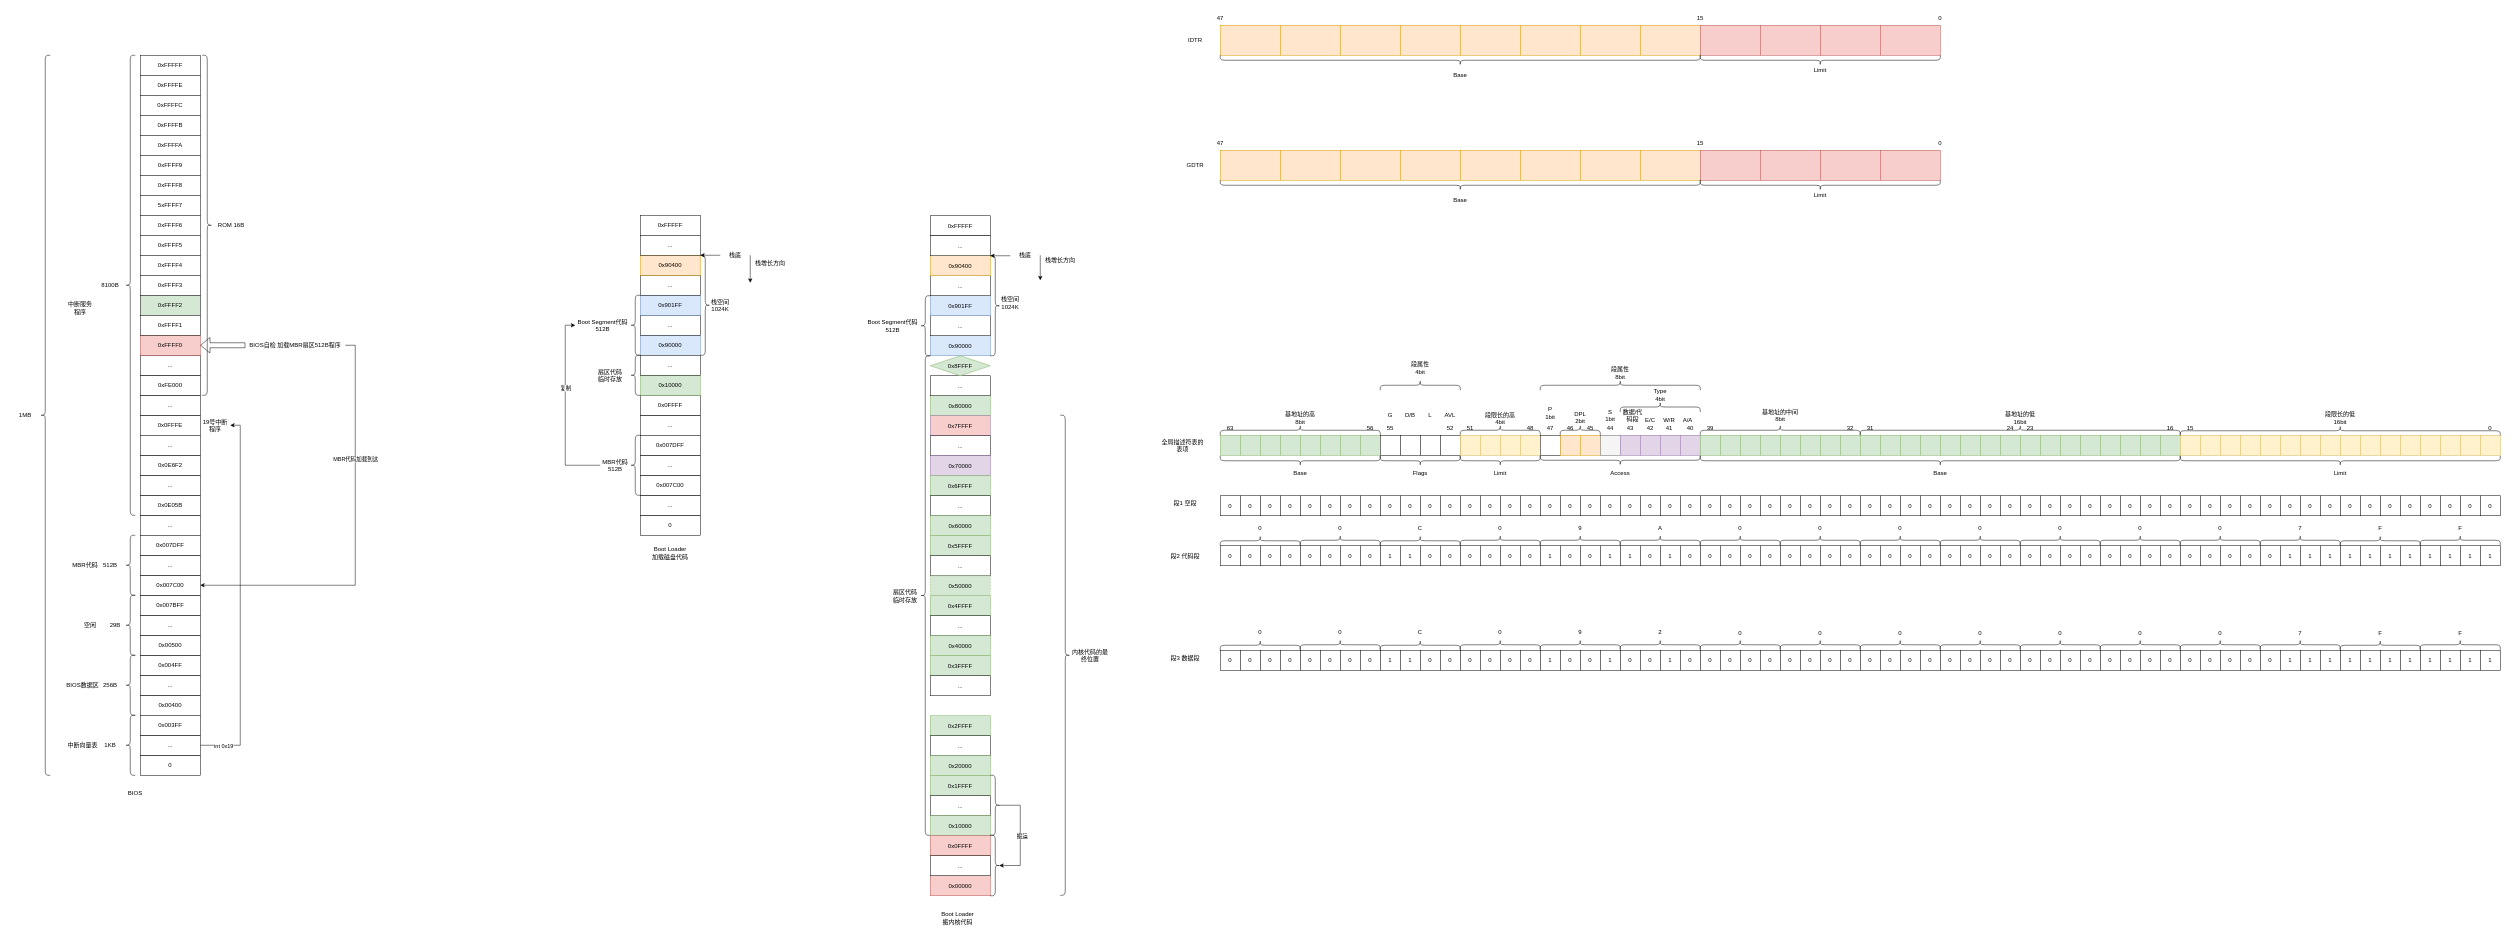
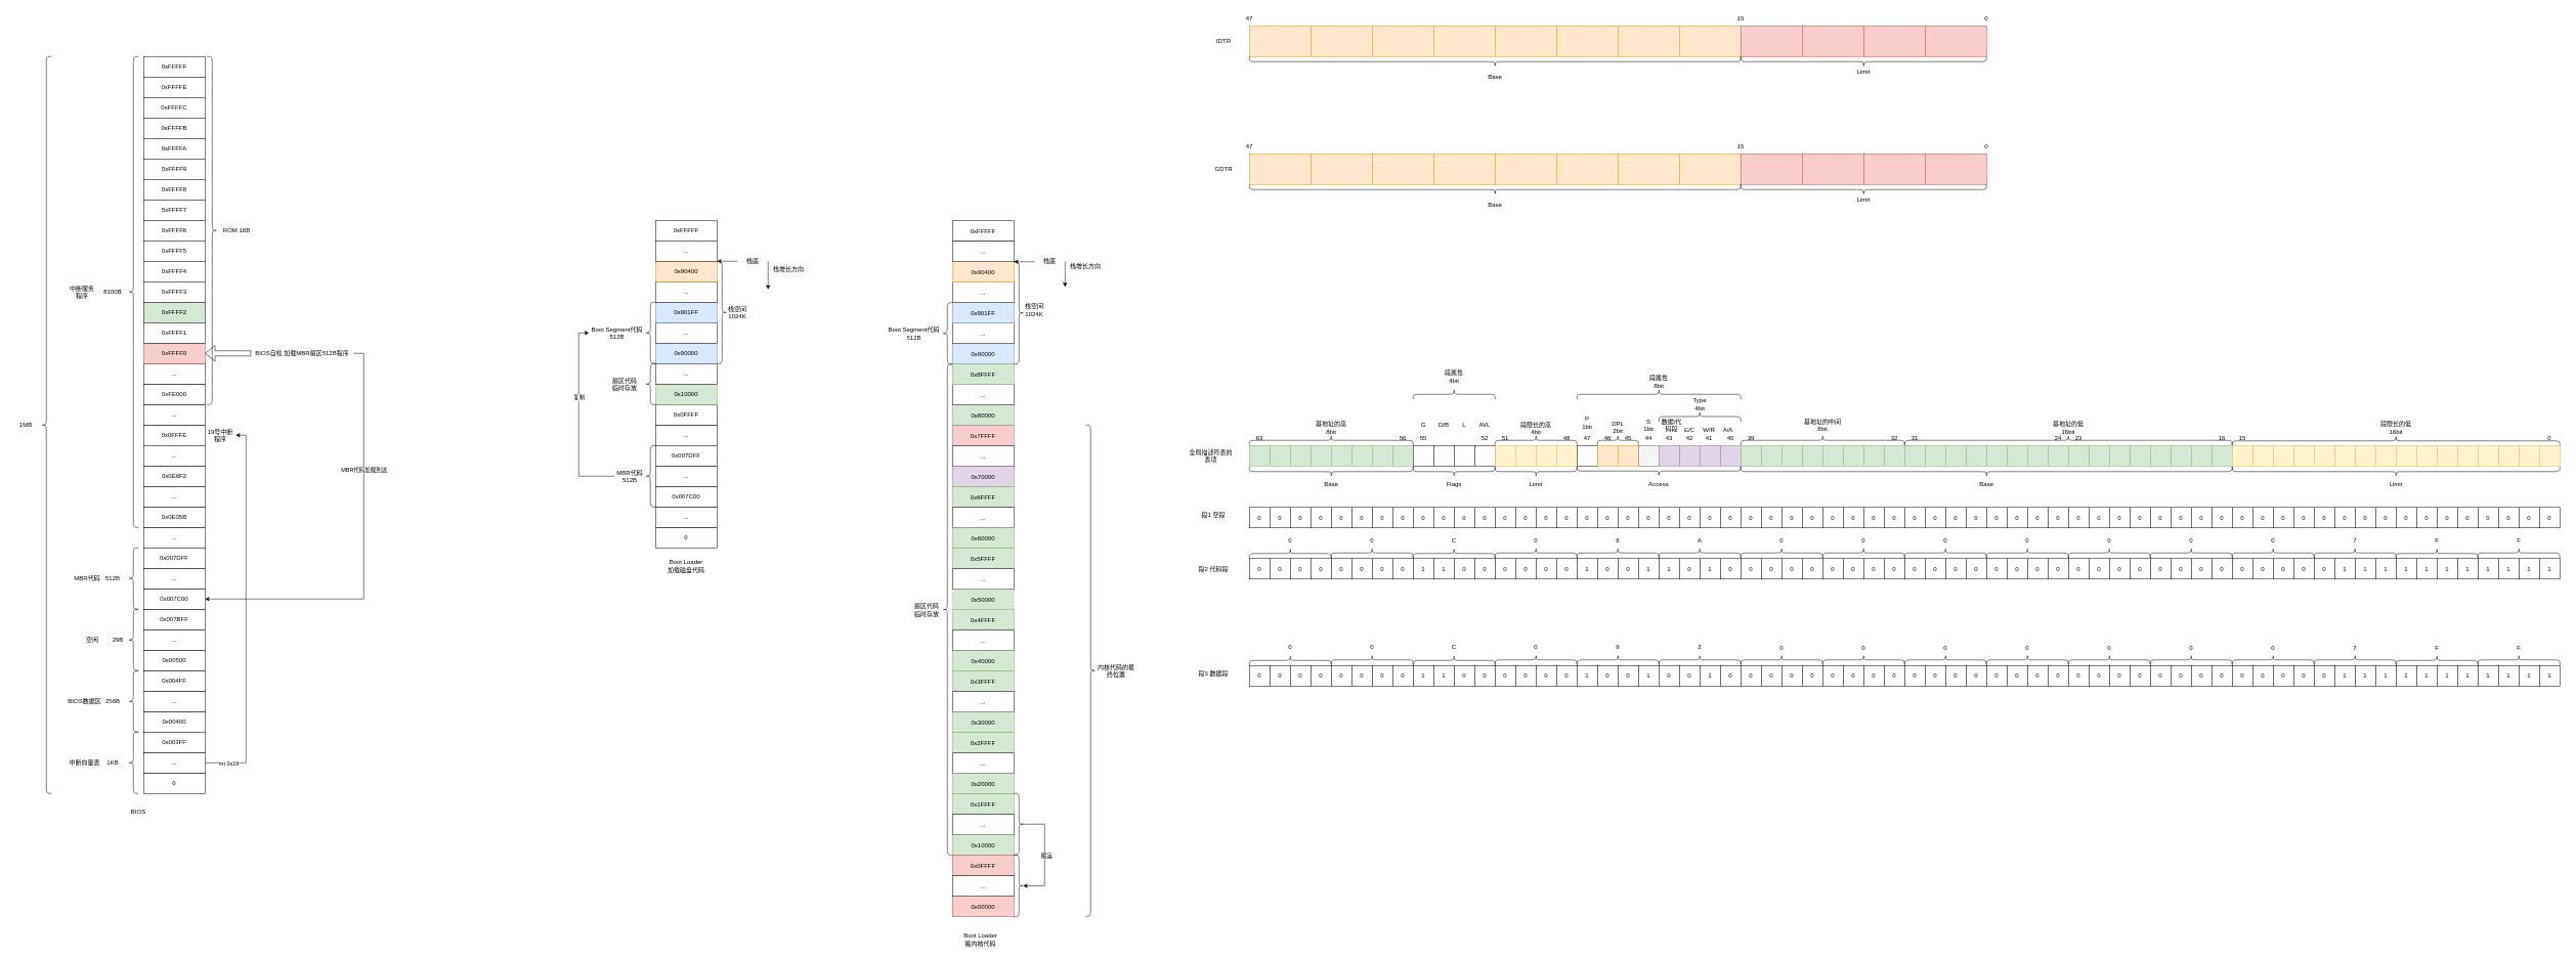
- <mxCell id="22" value="中断服务程序" style="text;html=1;align=center;verticalAlign=middle;whiteSpace=wrap;rounded=0;" parent="1" vertex="1"><mxGeometry x="130" y="600" width="60" height="30" as="geometry" /></mxCell>
+ <mxCell id="22" value="中断服务程序" style="text;html=1;align=center;verticalAlign=middle;whiteSpace=wrap;rounded=0;" parent="1" vertex="1"><mxGeometry x="130" y="555" width="60" height="30" as="geometry" /></mxCell>
- <mxCell id="116" value="0x8FFFF" style="rhombus;whiteSpace=wrap;html=1;fillColor=#d5e8d4;strokeColor=#82b366;" vertex="1" parent="1"><mxGeometry x="1860.05" y="711" width="120" height="40" as="geometry" /></mxCell>
+ <mxCell id="116" value="0x8FFFF" style="rounded=0;whiteSpace=wrap;html=1;fillColor=#d5e8d4;strokeColor=#82b366;" vertex="1" parent="1"><mxGeometry x="1860.05" y="711" width="120" height="40" as="geometry" /></mxCell>
+ <mxCell id="131" value="0x30000" style="rounded=0;whiteSpace=wrap;html=1;fillColor=#d5e8d4;strokeColor=#82b366;" vertex="1" parent="1"><mxGeometry x="1860.05" y="1391" width="120" height="40" as="geometry" /></mxCell>
